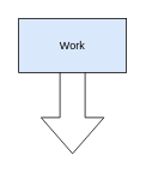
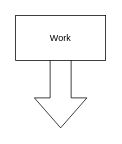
- <mxCell id="3" value="Work" style="rounded=0;whiteSpace=wrap;html=1;fillColor=#dae8fc;" vertex="1" parent="1"><mxGeometry x="20" y="20" width="120" height="60" as="geometry" /></mxCell>
+ <mxCell id="3" value="Work" style="rounded=0;whiteSpace=wrap;html=1;" vertex="1" parent="1"><mxGeometry x="20" y="20" width="120" height="60" as="geometry" /></mxCell>
